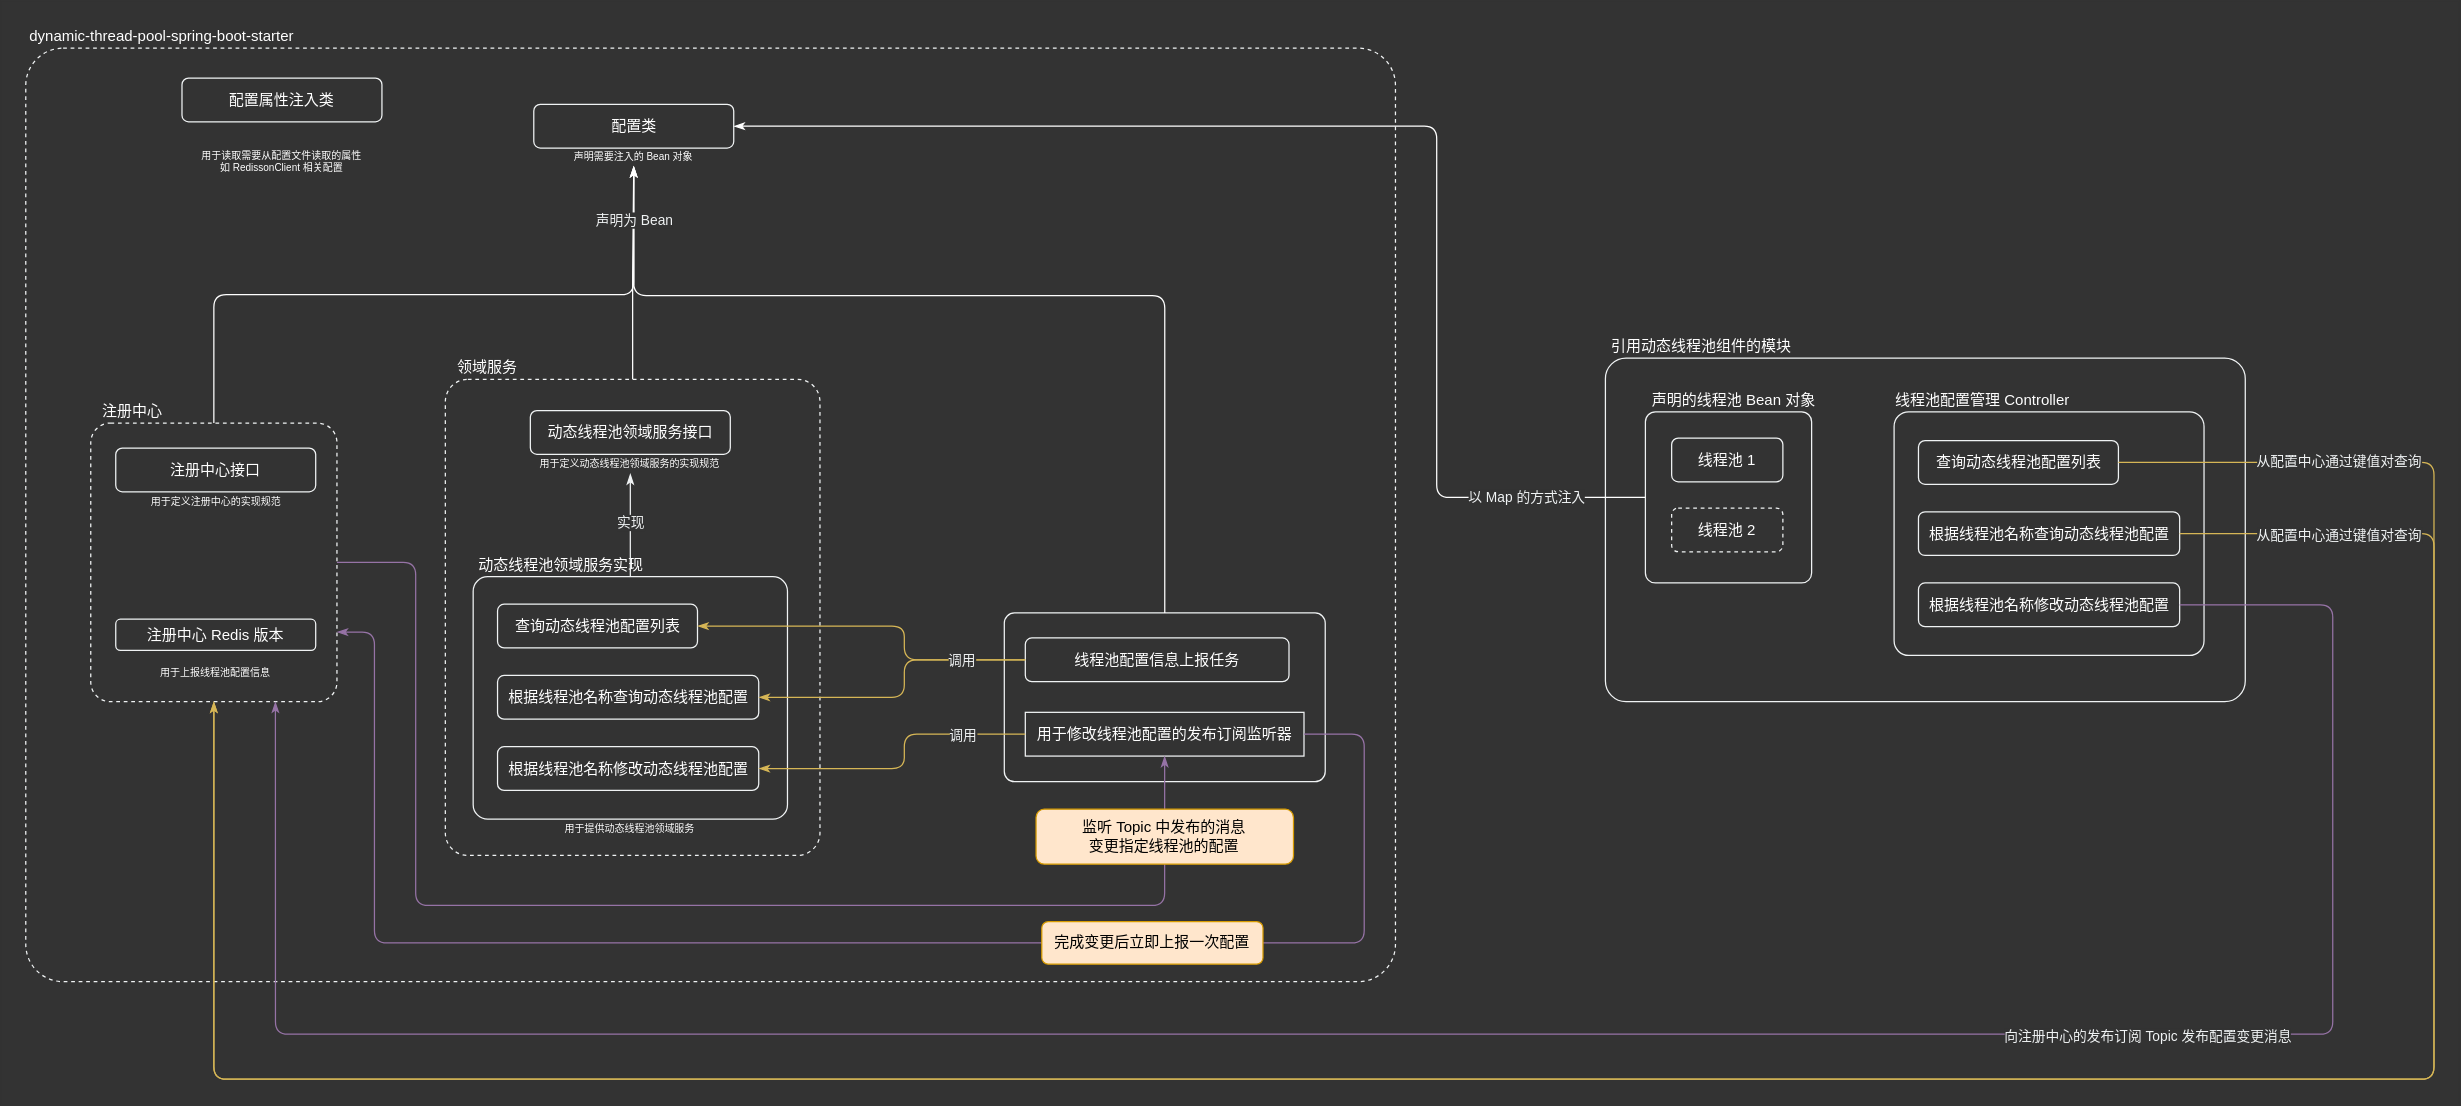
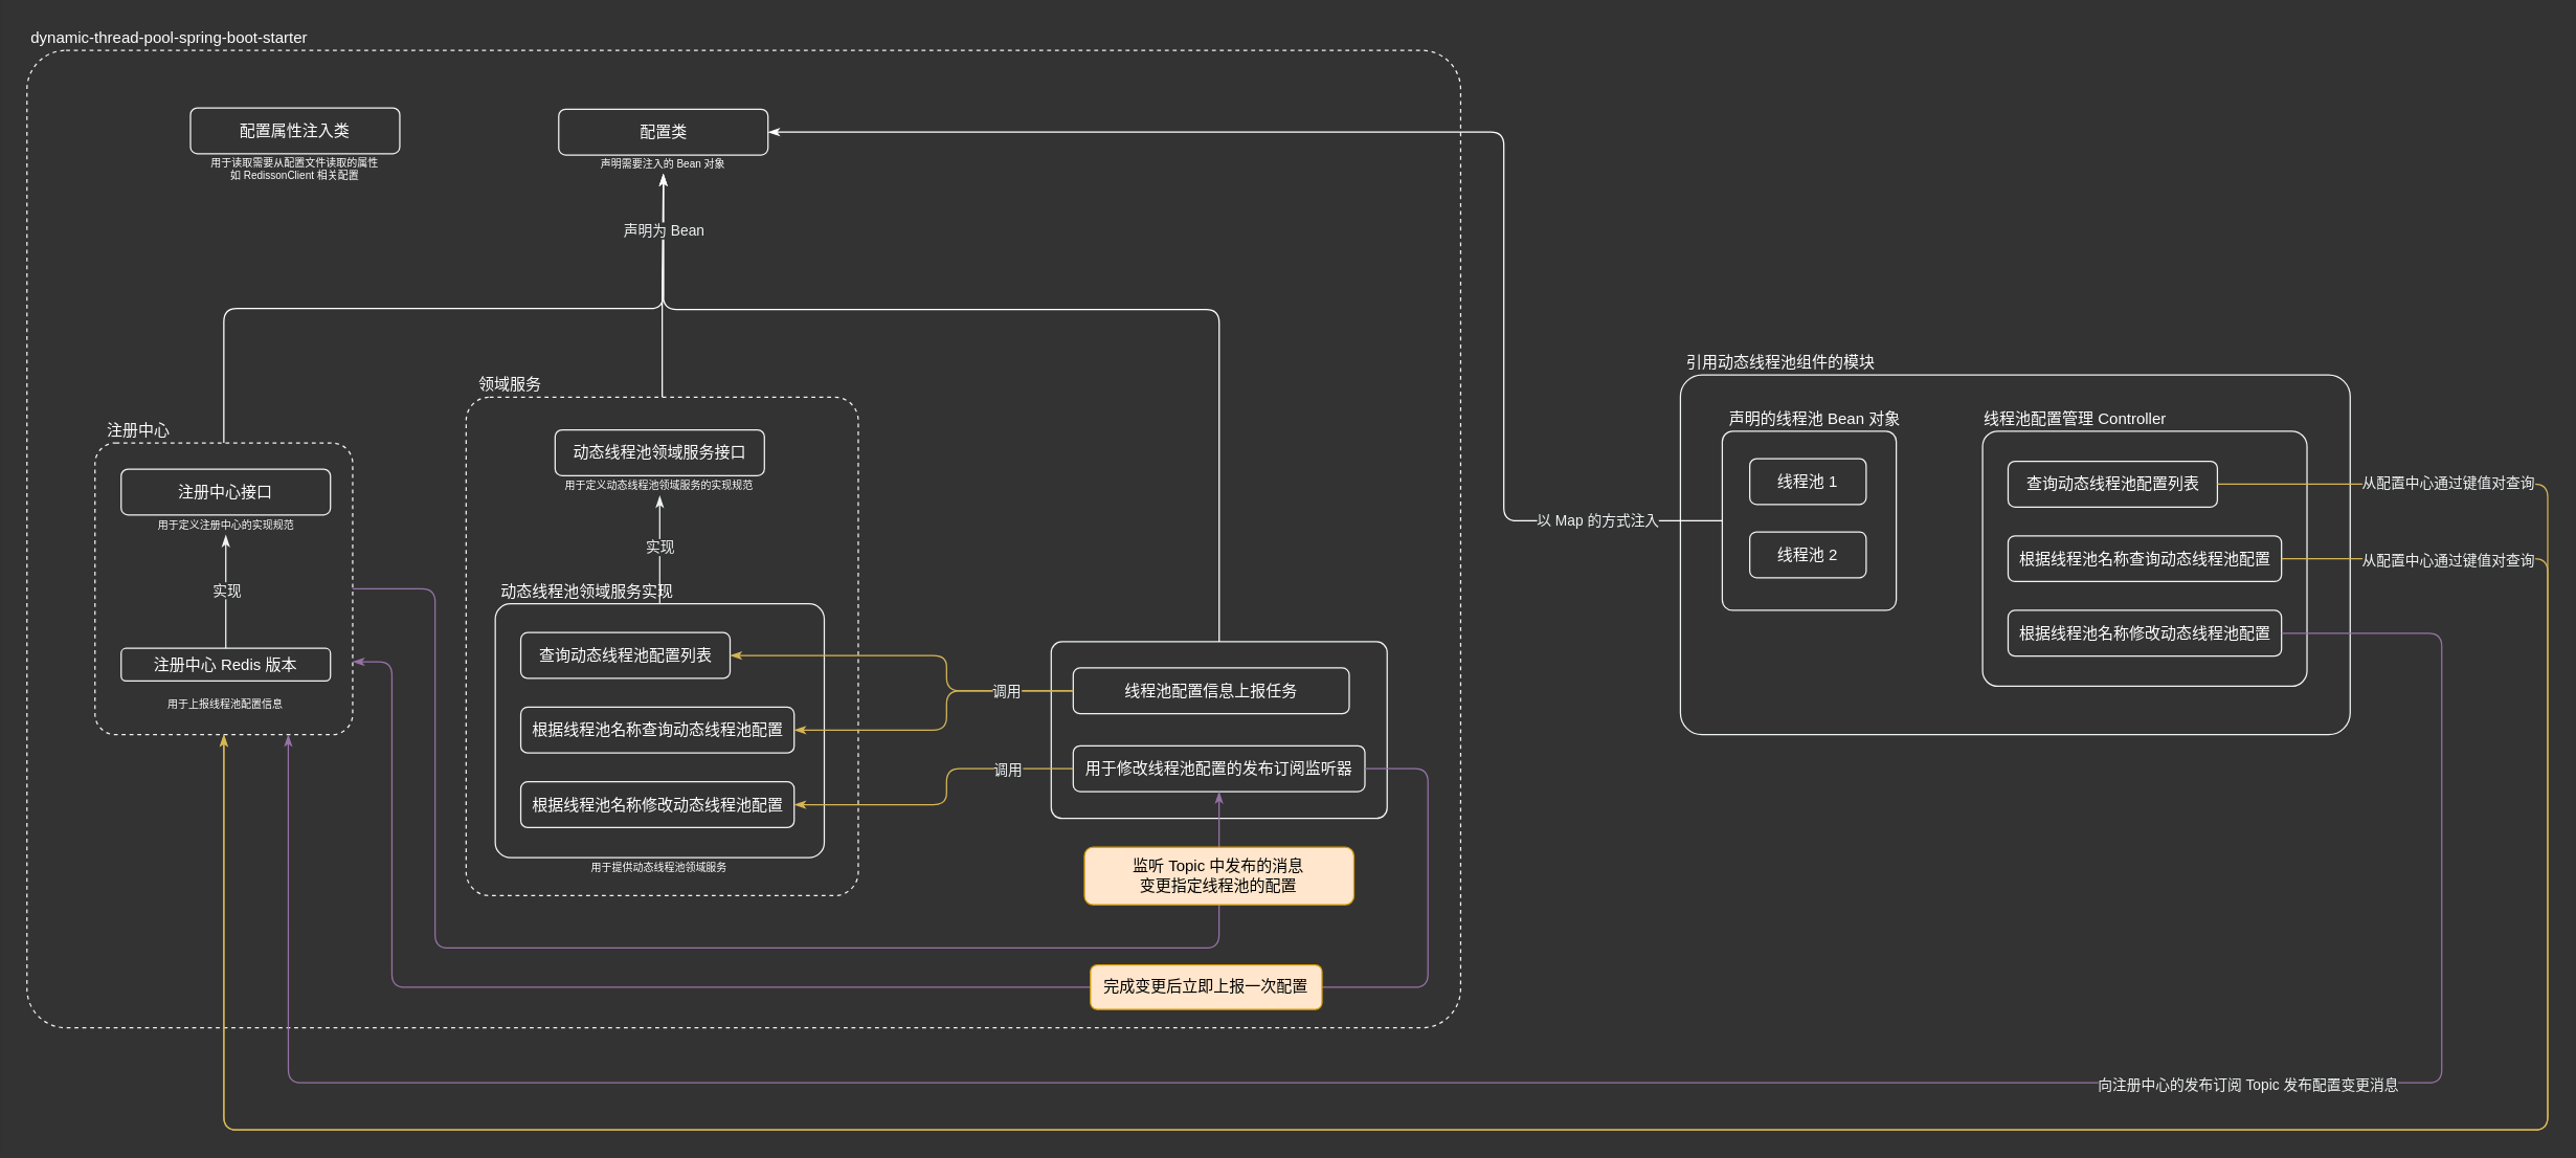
- <mxCell id="8" value="&lt;font color=&quot;#ffffff&quot;&gt;配置属性注入类&lt;/font&gt;" style="rounded=1;whiteSpace=wrap;html=1;fillStyle=auto;labelBackgroundColor=none;fillColor=light-dark(#333333, #ededed);strokeColor=light-dark(#f0f3f4, #ededed);gradientColor=none;points=[[0,0,0,0,0],[0,0.25,0,0,0],[0,0.5,0,0,0],[0,0.75,0,0,0],[0,1,0,0,0],[0.25,0,0,0,0],[0.25,1,0,0,0],[0.45,0,0,0,0],[0.5,0,0,0,0],[0.5,1,0,0,0],[0.55,0,0,0,0],[0.75,0,0,0,0],[0.75,1,0,0,0],[1,0,0,0,0],[1,0.25,0,0,0],[1,0.5,0,0,0],[1,0.75,0,0,0],[1,1,0,0,0]];" vertex="1" parent="1"><mxGeometry x="145" y="62" width="160" height="35" as="geometry" /></mxCell>
+ <mxCell id="8" value="&lt;font color=&quot;#ffffff&quot;&gt;配置属性注入类&lt;/font&gt;" style="rounded=1;whiteSpace=wrap;html=1;fillStyle=auto;labelBackgroundColor=none;fillColor=light-dark(#333333, #ededed);strokeColor=light-dark(#f0f3f4, #ededed);gradientColor=none;points=[[0,0,0,0,0],[0,0.25,0,0,0],[0,0.5,0,0,0],[0,0.75,0,0,0],[0,1,0,0,0],[0.25,0,0,0,0],[0.25,1,0,0,0],[0.45,0,0,0,0],[0.5,0,0,0,0],[0.5,1,0,0,0],[0.55,0,0,0,0],[0.75,0,0,0,0],[0.75,1,0,0,0],[1,0,0,0,0],[1,0.25,0,0,0],[1,0.5,0,0,0],[1,0.75,0,0,0],[1,1,0,0,0]];" vertex="1" parent="1"><mxGeometry x="145" y="82" width="160" height="35" as="geometry" /></mxCell>
- <mxCell id="44" value="线程池 2" style="rounded=1;whiteSpace=wrap;html=1;fillStyle=auto;labelBackgroundColor=none;fillColor=light-dark(#333333, #ededed);strokeColor=light-dark(#f0f3f4, #ededed);gradientColor=none;points=[[0,0,0,0,0],[0,0.25,0,0,0],[0,0.5,0,0,0],[0,0.75,0,0,0],[0,1,0,0,0],[0.25,0,0,0,0],[0.25,1,0,0,0],[0.45,0,0,0,0],[0.5,0,0,0,0],[0.5,1,0,0,0],[0.55,0,0,0,0],[0.75,0,0,0,0],[0.75,1,0,0,0],[1,0,0,0,0],[1,0.25,0,0,0],[1,0.5,0,0,0],[1,0.75,0,0,0],[1,1,0,0,0]];fontColor=#FFFFFF;dashed=1;" vertex="1" parent="1"><mxGeometry x="1337" y="406" width="89" height="35" as="geometry" /></mxCell>
+ <mxCell id="44" value="线程池 2" style="rounded=1;whiteSpace=wrap;html=1;fillStyle=auto;labelBackgroundColor=none;fillColor=light-dark(#333333, #ededed);strokeColor=light-dark(#f0f3f4, #ededed);gradientColor=none;points=[[0,0,0,0,0],[0,0.25,0,0,0],[0,0.5,0,0,0],[0,0.75,0,0,0],[0,1,0,0,0],[0.25,0,0,0,0],[0.25,1,0,0,0],[0.45,0,0,0,0],[0.5,0,0,0,0],[0.5,1,0,0,0],[0.55,0,0,0,0],[0.75,0,0,0,0],[0.75,1,0,0,0],[1,0,0,0,0],[1,0.25,0,0,0],[1,0.5,0,0,0],[1,0.75,0,0,0],[1,1,0,0,0]];fontColor=#FFFFFF;" vertex="1" parent="1"><mxGeometry x="1337" y="406" width="89" height="35" as="geometry" /></mxCell>
+ <mxCell id="24" style="edgeStyle=orthogonalEdgeStyle;rounded=1;orthogonalLoop=1;jettySize=auto;html=1;strokeColor=#F0F3F4;curved=0;endArrow=classicThin;endFill=1;entryX=0.5;entryY=1;entryDx=0;entryDy=0;entryPerimeter=0;" edge="1" parent="1" source="12" target="11"><mxGeometry relative="1" as="geometry"><mxPoint x="265" y="315.5" as="sourcePoint" /><mxPoint x="387" y="316.5" as="targetPoint" /></mxGeometry></mxCell>
+ <mxCell id="25" value="实现" style="edgeLabel;html=1;align=center;verticalAlign=middle;resizable=0;points=[];labelBackgroundColor=light-dark(#333333, #ededed);fontColor=#F0F3F4;" vertex="1" connectable="0" parent="24"><mxGeometry x="-0.297" relative="1" as="geometry"><mxPoint y="-15" as="offset" /></mxGeometry></mxCell>
- <mxCell id="22" value="&lt;font color=&quot;#ffffff&quot;&gt;用于修改线程池配置的发布订阅监听器&lt;/font&gt;" style="whiteSpace=wrap;html=1;fillStyle=auto;labelBackgroundColor=none;fillColor=light-dark(#333333, #ededed);strokeColor=light-dark(#f0f3f4, #ededed);gradientColor=none;points=[[0,0,0,0,0],[0,0.25,0,0,0],[0,0.5,0,0,0],[0,0.75,0,0,0],[0,1,0,0,0],[0.25,0,0,0,0],[0.25,1,0,0,0],[0.45,0,0,0,0],[0.5,0,0,0,0],[0.5,1,0,0,0],[0.55,0,0,0,0],[0.75,0,0,0,0],[0.75,1,0,0,0],[1,0,0,0,0],[1,0.25,0,0,0],[1,0.5,0,0,0],[1,0.75,0,0,0],[1,1,0,0,0]];rounded=0;" vertex="1" parent="1"><mxGeometry x="819.81" y="569.5" width="223" height="35" as="geometry" /></mxCell>
+ <mxCell id="22" value="&lt;font color=&quot;#ffffff&quot;&gt;用于修改线程池配置的发布订阅监听器&lt;/font&gt;" style="rounded=1;whiteSpace=wrap;html=1;fillStyle=auto;labelBackgroundColor=none;fillColor=light-dark(#333333, #ededed);strokeColor=light-dark(#f0f3f4, #ededed);gradientColor=none;points=[[0,0,0,0,0],[0,0.25,0,0,0],[0,0.5,0,0,0],[0,0.75,0,0,0],[0,1,0,0,0],[0.25,0,0,0,0],[0.25,1,0,0,0],[0.45,0,0,0,0],[0.5,0,0,0,0],[0.5,1,0,0,0],[0.55,0,0,0,0],[0.75,0,0,0,0],[0.75,1,0,0,0],[1,0,0,0,0],[1,0.25,0,0,0],[1,0.5,0,0,0],[1,0.75,0,0,0],[1,1,0,0,0]];" vertex="1" parent="1"><mxGeometry x="819.81" y="569.5" width="223" height="35" as="geometry" /></mxCell>
